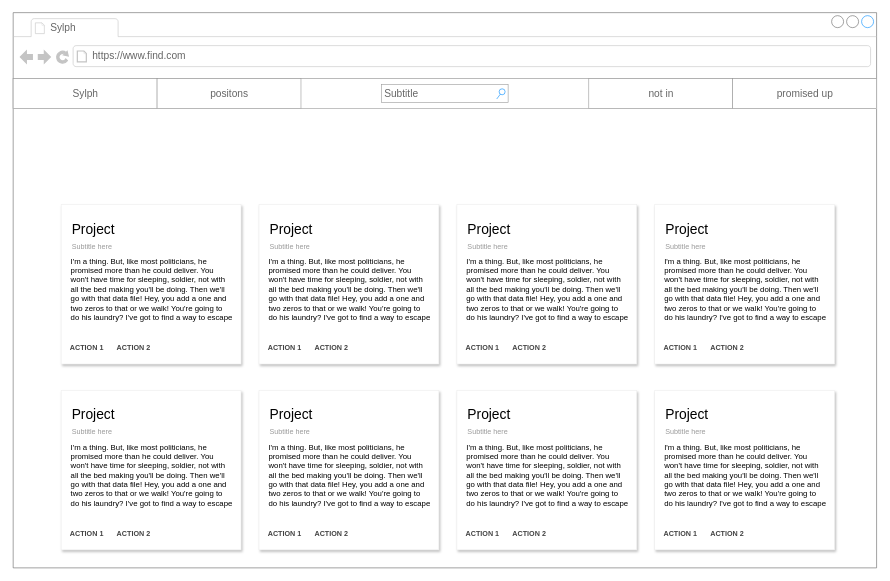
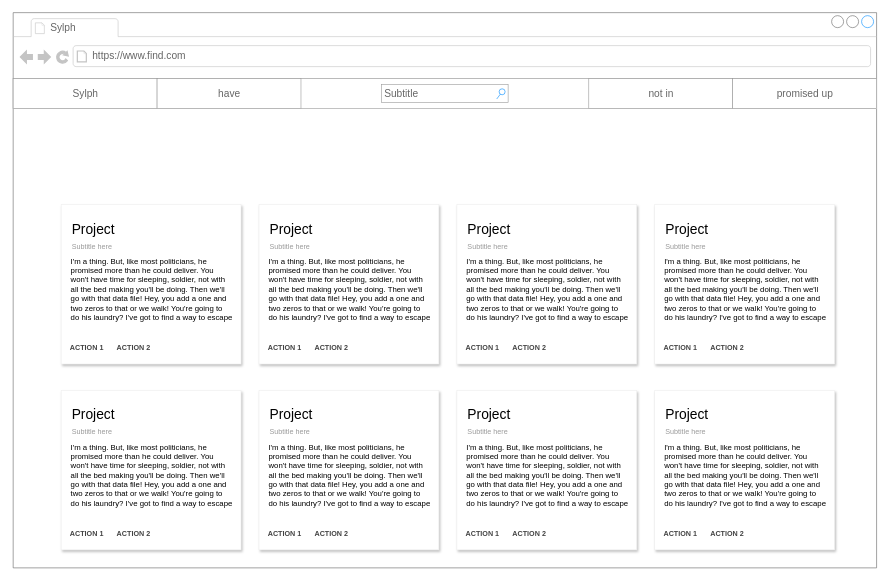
- <mxCell id="47" value="positons" style="strokeColor=inherit;fillColor=inherit;gradientColor=inherit;strokeWidth=1;shadow=0;dashed=0;align=center;html=1;shape=mxgraph.mockup.forms.rrect;rSize=0;fontSize=17;fontColor=#666666;" vertex="1" parent="45"><mxGeometry x="240.0" width="240.0" height="50" as="geometry" /></mxCell>
+ <mxCell id="47" value="have" style="strokeColor=inherit;fillColor=inherit;gradientColor=inherit;strokeWidth=1;shadow=0;dashed=0;align=center;html=1;shape=mxgraph.mockup.forms.rrect;rSize=0;fontSize=17;fontColor=#666666;" vertex="1" parent="45"><mxGeometry x="240.0" width="240.0" height="50" as="geometry" /></mxCell>
